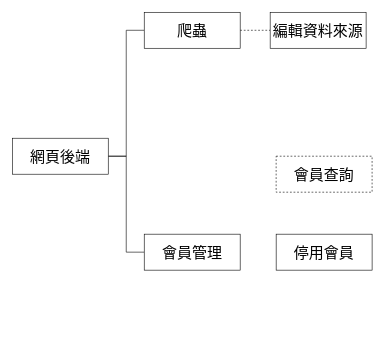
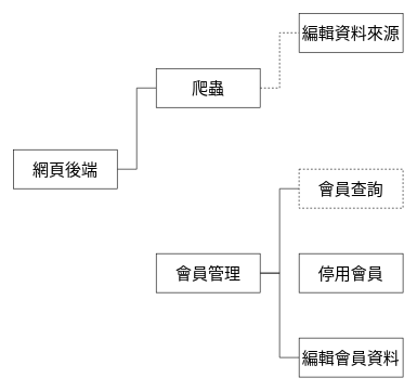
- <mxCell id="6" value="&lt;font style=&quot;font-size: 25px;&quot;&gt;爬蟲&lt;br&gt;&lt;/font&gt;" style="rounded=0;whiteSpace=wrap;html=1;" vertex="1" parent="1"><mxGeometry x="240" y="20" width="160" height="60" as="geometry" /></mxCell>
+ <mxCell id="6" value="&lt;font style=&quot;font-size: 25px;&quot;&gt;爬蟲&lt;br&gt;&lt;/font&gt;" style="rounded=0;whiteSpace=wrap;html=1;" vertex="1" parent="1"><mxGeometry x="240" y="105" width="160" height="60" as="geometry" /></mxCell>
- <mxCell id="13" value="&lt;font style=&quot;font-size: 25px;&quot;&gt;編輯資料來源&lt;br&gt;&lt;/font&gt;" style="rounded=0;whiteSpace=wrap;html=1;" vertex="1" parent="1"><mxGeometry x="450" y="20" width="160" height="60" as="geometry" /></mxCell>
+ <mxCell id="13" value="&lt;font style=&quot;font-size: 25px;&quot;&gt;編輯資料來源&lt;br&gt;&lt;/font&gt;" style="rounded=0;whiteSpace=wrap;html=1;" vertex="1" parent="1"><mxGeometry x="460" y="20" width="160" height="60" as="geometry" /></mxCell>
+ <mxCell id="7" style="edgeStyle=orthogonalEdgeStyle;rounded=0;orthogonalLoop=1;jettySize=auto;html=1;entryX=0;entryY=0.5;entryDx=0;entryDy=0;endArrow=none;endFill=0;" edge="1" parent="1" source="9" target="10"><mxGeometry relative="1" as="geometry" /></mxCell>
- <mxCell id="3" style="edgeStyle=orthogonalEdgeStyle;rounded=0;orthogonalLoop=1;jettySize=auto;html=1;entryX=0;entryY=0.5;entryDx=0;entryDy=0;endArrow=none;endFill=0;" edge="1" parent="1" source="4" target="9"><mxGeometry relative="1" as="geometry" /></mxCell>
+ <mxCell id="8" style="edgeStyle=orthogonalEdgeStyle;rounded=0;orthogonalLoop=1;jettySize=auto;html=1;entryX=0;entryY=0.5;entryDx=0;entryDy=0;endArrow=none;endFill=0;" edge="1" parent="1" source="9" target="12"><mxGeometry relative="1" as="geometry" /></mxCell>
+ <mxCell id="12" value="&lt;font style=&quot;font-size: 25px;&quot;&gt;編輯&lt;/font&gt;&lt;font style=&quot;font-size: 25px;&quot;&gt;會員資料&lt;/font&gt;" style="rounded=0;whiteSpace=wrap;html=1;" vertex="1" parent="1"><mxGeometry x="460" y="520" width="160" height="60" as="geometry" /></mxCell>
